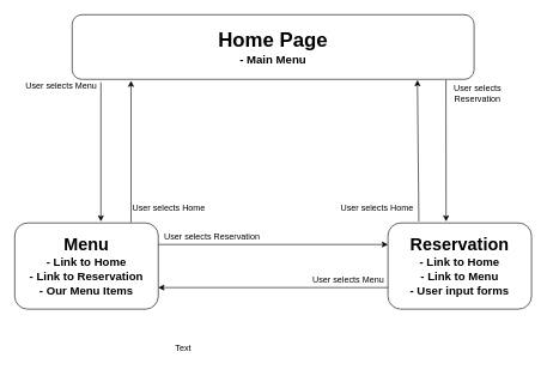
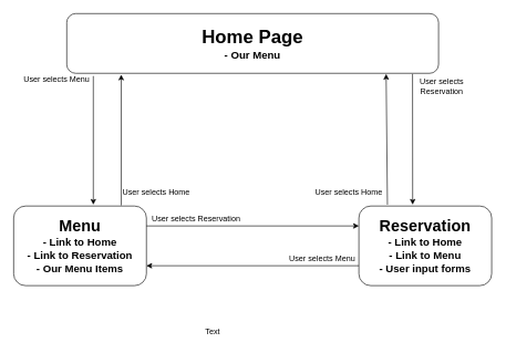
- <mxCell id="2" value="&lt;b&gt;&lt;span style=&quot;font-size: 28px&quot;&gt;Home Page&lt;/span&gt;&lt;br&gt;&lt;font style=&quot;font-size: 16px&quot;&gt;- Main Menu&lt;/font&gt;&lt;/b&gt;" style="rounded=1;whiteSpace=wrap;html=1;" parent="1" vertex="1"><mxGeometry x="100" y="20" width="560" height="90" as="geometry" /></mxCell>
+ <mxCell id="2" value="&lt;b&gt;&lt;span style=&quot;font-size: 28px&quot;&gt;Home Page&lt;/span&gt;&lt;br&gt;&lt;font style=&quot;font-size: 16px&quot;&gt;- Our Menu&lt;/font&gt;&lt;/b&gt;" style="rounded=1;whiteSpace=wrap;html=1;" parent="1" vertex="1"><mxGeometry x="100" y="20" width="560" height="90" as="geometry" /></mxCell>
- <mxCell id="5" value="Text" style="text;html=1;strokeColor=none;fillColor=none;align=center;verticalAlign=middle;whiteSpace=wrap;rounded=0;" parent="1" vertex="1"><mxGeometry x="235" y="475" width="40" height="20" as="geometry" /></mxCell>
+ <mxCell id="5" value="Text" style="text;html=1;strokeColor=none;fillColor=none;align=center;verticalAlign=middle;whiteSpace=wrap;rounded=0;" parent="1" vertex="1"><mxGeometry x="300" y="490" width="40" height="20" as="geometry" /></mxCell>
